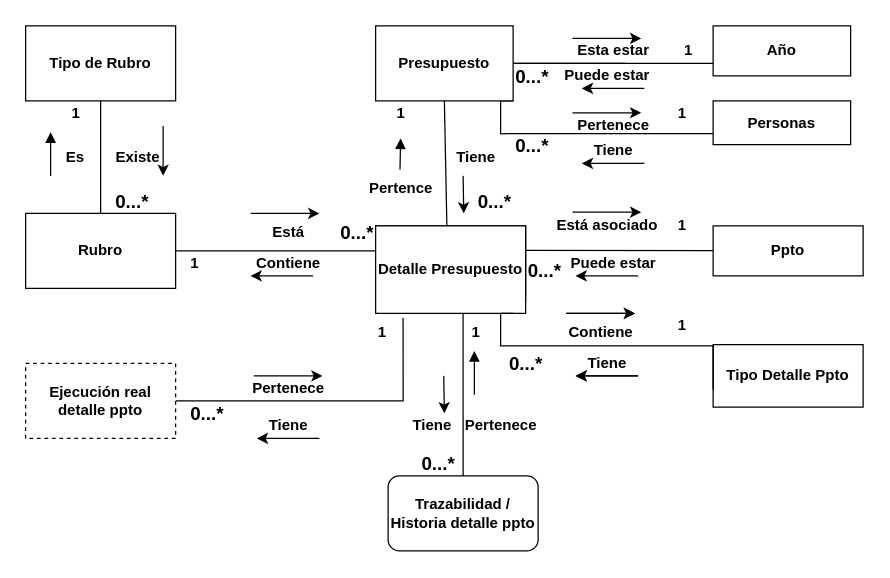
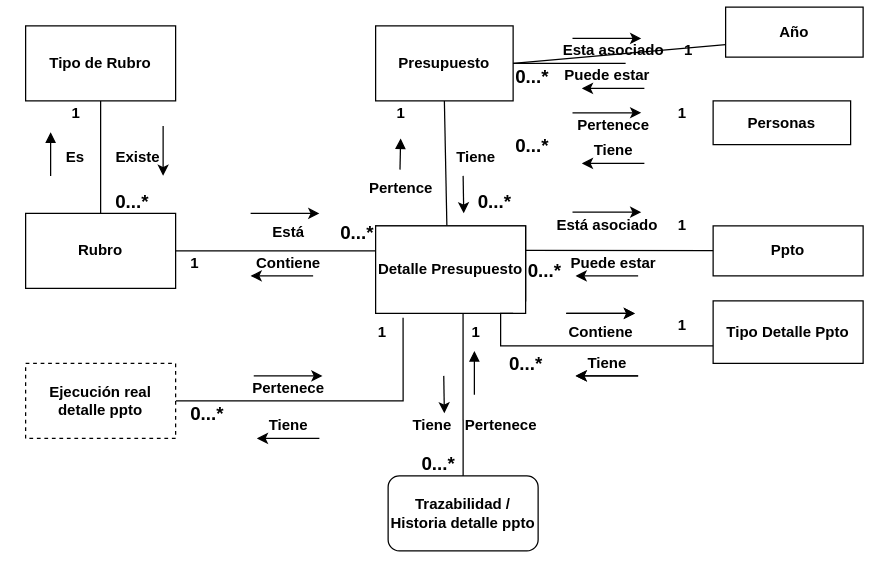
- <mxCell id="27" value="Esta estar" style="text;strokeColor=none;fillColor=none;html=1;fontSize=12;fontStyle=1;verticalAlign=middle;align=center;" vertex="1" parent="1"><mxGeometry x="440" y="20" width="100" height="40" as="geometry" /></mxCell>
+ <mxCell id="27" value="Esta asociado" style="text;strokeColor=none;fillColor=none;html=1;fontSize=12;fontStyle=1;verticalAlign=middle;align=center;" vertex="1" parent="1"><mxGeometry x="440" y="20" width="100" height="40" as="geometry" /></mxCell>
- <mxCell id="18" value="Año" style="rounded=0;whiteSpace=wrap;html=1;fontStyle=1" parent="1" vertex="1"><mxGeometry x="570" y="20" width="110" height="40" as="geometry" /></mxCell>
+ <mxCell id="18" value="Año" style="rounded=0;whiteSpace=wrap;html=1;fontStyle=1" parent="1" vertex="1"><mxGeometry x="580" y="5" width="110" height="40" as="geometry" /></mxCell>
- <mxCell id="12" style="edgeStyle=orthogonalEdgeStyle;rounded=0;orthogonalLoop=1;jettySize=auto;html=1;exitX=1;exitY=1;exitDx=0;exitDy=0;entryX=0;entryY=0.75;entryDx=0;entryDy=0;endArrow=none;endFill=0;" parent="1" source="13" target="19" edge="1"><mxGeometry relative="1" as="geometry"><Array as="points"><mxPoint x="400" y="80" /><mxPoint x="400" y="106" /></Array></mxGeometry></mxCell>
- <mxCell id="21" value="Tipo Detalle Ppto" style="rounded=0;whiteSpace=wrap;html=1;fontStyle=1" parent="1" vertex="1"><mxGeometry x="570" y="275" width="120" height="50" as="geometry" /></mxCell>
+ <mxCell id="21" value="Tipo Detalle Ppto" style="rounded=0;whiteSpace=wrap;html=1;fontStyle=1" parent="1" vertex="1"><mxGeometry x="570" y="240" width="120" height="50" as="geometry" /></mxCell>
